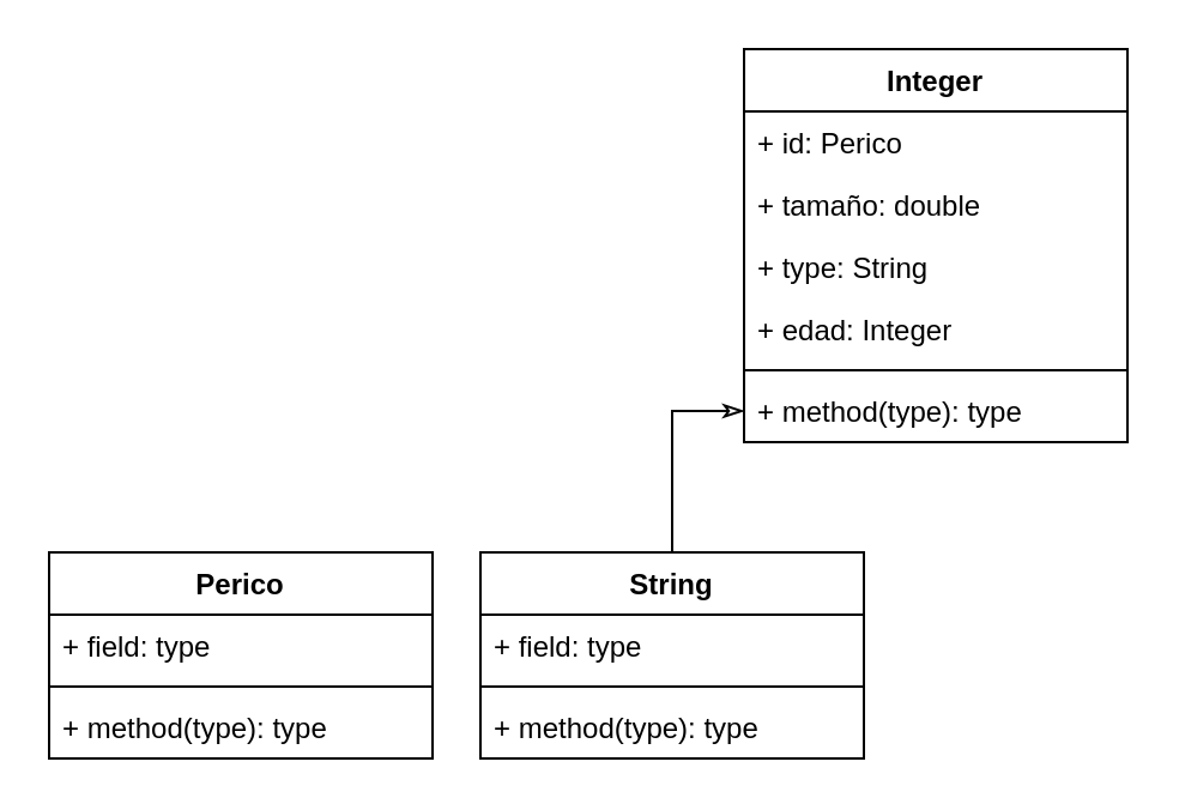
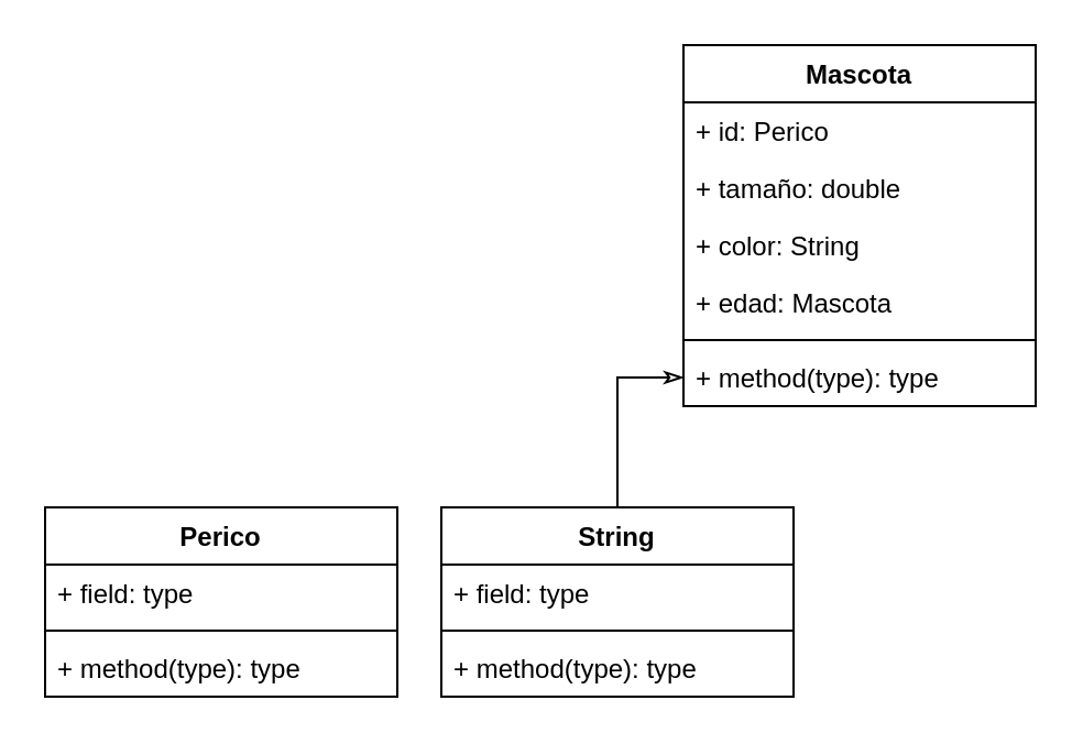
- <mxCell id="2" value="Integer" style="swimlane;fontStyle=1;align=center;verticalAlign=top;childLayout=stackLayout;horizontal=1;startSize=26;horizontalStack=0;resizeParent=1;resizeParentMax=0;resizeLast=0;collapsible=1;marginBottom=0;" vertex="1" parent="1"><mxGeometry x="310" y="20" width="160" height="164" as="geometry" /></mxCell>
+ <mxCell id="2" value="Mascota" style="swimlane;fontStyle=1;align=center;verticalAlign=top;childLayout=stackLayout;horizontal=1;startSize=26;horizontalStack=0;resizeParent=1;resizeParentMax=0;resizeLast=0;collapsible=1;marginBottom=0;" vertex="1" parent="1"><mxGeometry x="310" y="20" width="160" height="164" as="geometry" /></mxCell>
- <mxCell id="5" value="+ type: String" style="text;strokeColor=none;fillColor=none;align=left;verticalAlign=top;spacingLeft=4;spacingRight=4;overflow=hidden;rotatable=0;points=[[0,0.5],[1,0.5]];portConstraint=eastwest;" vertex="1" parent="2"><mxGeometry y="78" width="160" height="26" as="geometry" /></mxCell>
+ <mxCell id="5" value="+ color: String" style="text;strokeColor=none;fillColor=none;align=left;verticalAlign=top;spacingLeft=4;spacingRight=4;overflow=hidden;rotatable=0;points=[[0,0.5],[1,0.5]];portConstraint=eastwest;" vertex="1" parent="2"><mxGeometry y="78" width="160" height="26" as="geometry" /></mxCell>
- <mxCell id="6" value="+ edad: Integer" style="text;strokeColor=none;fillColor=none;align=left;verticalAlign=top;spacingLeft=4;spacingRight=4;overflow=hidden;rotatable=0;points=[[0,0.5],[1,0.5]];portConstraint=eastwest;" vertex="1" parent="2"><mxGeometry y="104" width="160" height="26" as="geometry" /></mxCell>
+ <mxCell id="6" value="+ edad: Mascota" style="text;strokeColor=none;fillColor=none;align=left;verticalAlign=top;spacingLeft=4;spacingRight=4;overflow=hidden;rotatable=0;points=[[0,0.5],[1,0.5]];portConstraint=eastwest;" vertex="1" parent="2"><mxGeometry y="104" width="160" height="26" as="geometry" /></mxCell>
